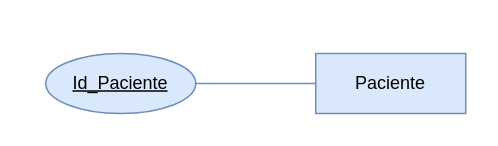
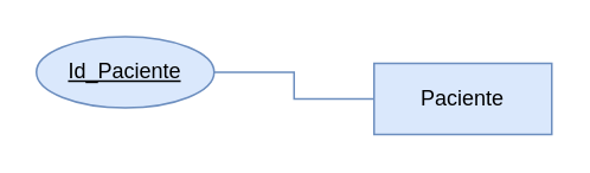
- <mxCell id="4" value="Id_Paciente" style="ellipse;whiteSpace=wrap;html=1;align=center;fontStyle=4;fillColor=#dae8fc;strokeColor=#6c8ebf;" vertex="1" parent="1"><mxGeometry x="30" y="35" width="100" height="40" as="geometry" /></mxCell>
+ <mxCell id="4" value="Id_Paciente" style="ellipse;whiteSpace=wrap;html=1;align=center;fontStyle=4;fillColor=#dae8fc;strokeColor=#6c8ebf;" vertex="1" parent="1"><mxGeometry x="20" y="20" width="100" height="40" as="geometry" /></mxCell>
